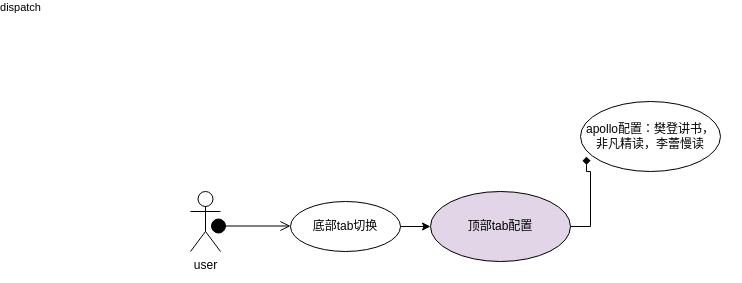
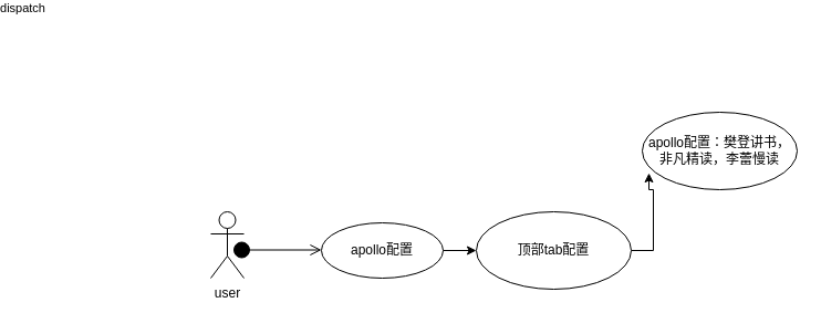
- <mxCell id="6" style="edgeStyle=orthogonalEdgeStyle;rounded=0;orthogonalLoop=1;jettySize=auto;html=1;exitX=1;exitY=0.5;exitDx=0;exitDy=0;entryX=0.043;entryY=0.786;entryDx=0;entryDy=0;entryPerimeter=0;endArrow=diamond;" edge="1" parent="1" source="7" target="8"><mxGeometry relative="1" as="geometry" /></mxCell>
+ <mxCell id="6" style="edgeStyle=orthogonalEdgeStyle;rounded=0;orthogonalLoop=1;jettySize=auto;html=1;exitX=1;exitY=0.5;exitDx=0;exitDy=0;entryX=0.043;entryY=0.786;entryDx=0;entryDy=0;entryPerimeter=0;" edge="1" parent="1" source="7" target="8"><mxGeometry relative="1" as="geometry" /></mxCell>
- <mxCell id="4" value="底部tab切换" style="ellipse;whiteSpace=wrap;html=1;" vertex="1" parent="1"><mxGeometry x="120" y="120" width="110" height="50" as="geometry" /></mxCell>
+ <mxCell id="4" value="apollo配置" style="ellipse;whiteSpace=wrap;html=1;" vertex="1" parent="1"><mxGeometry x="120" y="120" width="110" height="50" as="geometry" /></mxCell>
- <mxCell id="7" value="顶部tab配置" style="ellipse;whiteSpace=wrap;html=1;fillColor=#e1d5e7;" vertex="1" parent="1"><mxGeometry x="260" y="110" width="140" height="70" as="geometry" /></mxCell>
+ <mxCell id="7" value="顶部tab配置" style="ellipse;whiteSpace=wrap;html=1;" vertex="1" parent="1"><mxGeometry x="260" y="110" width="140" height="70" as="geometry" /></mxCell>
